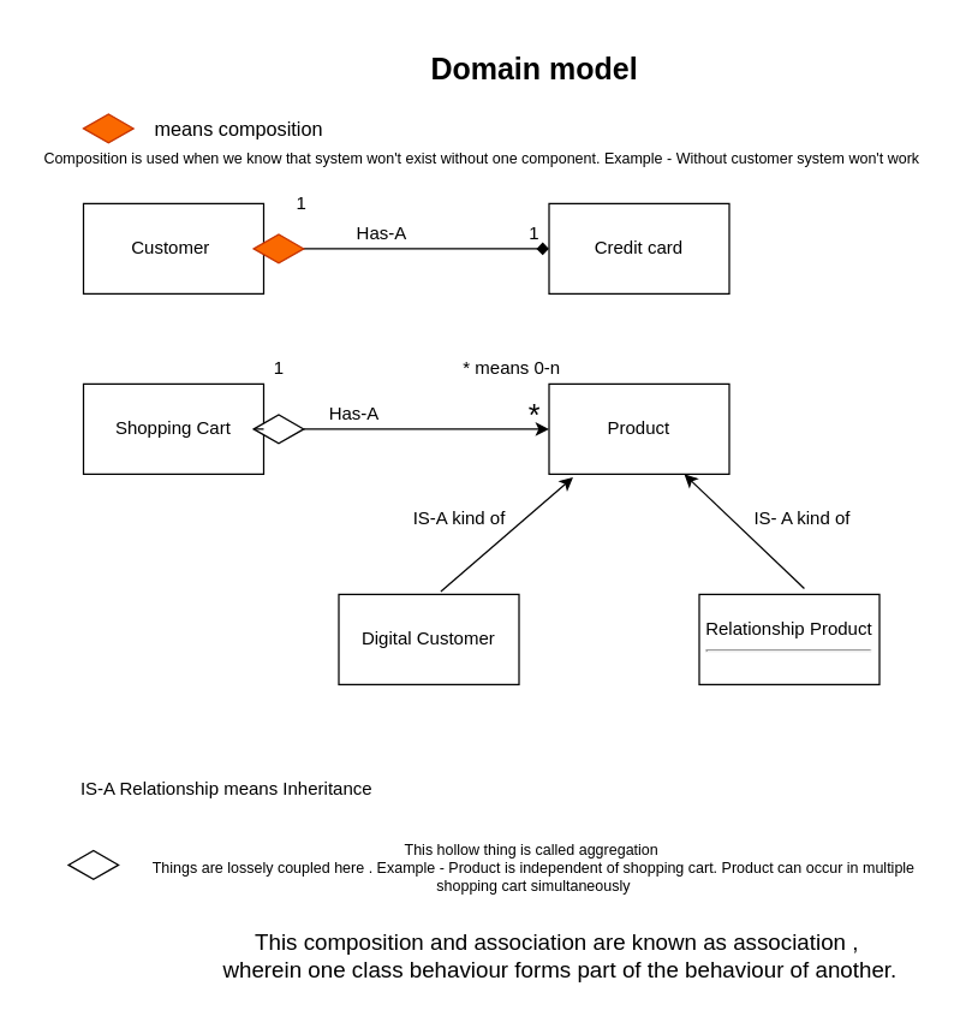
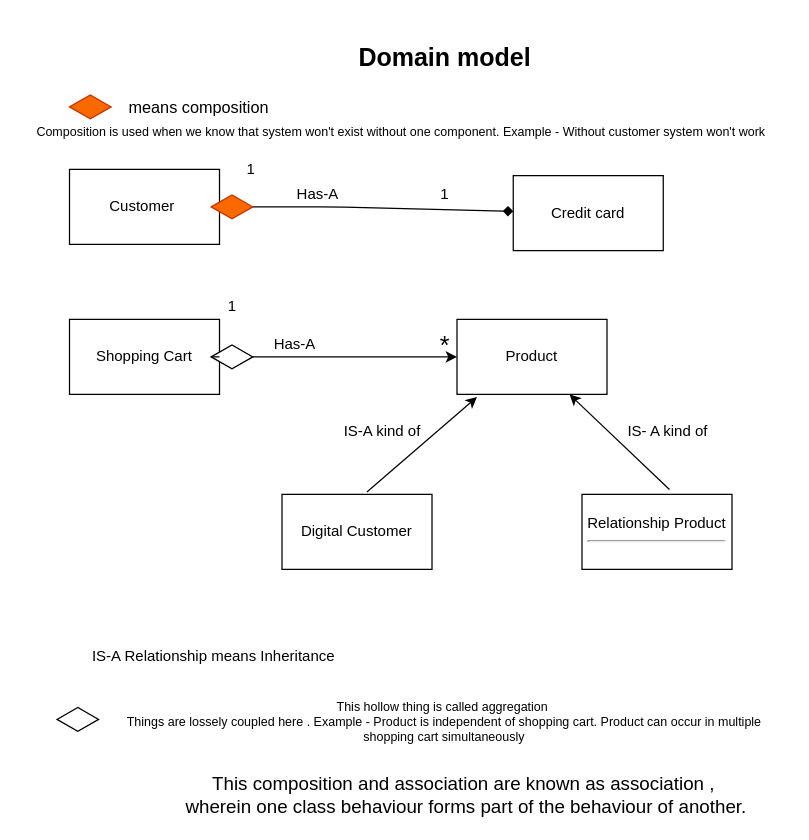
- <mxCell id="5" value="Credit card" style="rounded=0;whiteSpace=wrap;html=1;" parent="1" vertex="1"><mxGeometry x="365" y="135" width="120" height="60" as="geometry" /></mxCell>
+ <mxCell id="5" value="Credit card" style="rounded=0;whiteSpace=wrap;html=1;" parent="1" vertex="1"><mxGeometry x="410" y="140" width="120" height="60" as="geometry" /></mxCell>
- <mxCell id="21" value="* means 0-n" style="text;html=1;align=center;verticalAlign=middle;resizable=0;points=[];autosize=1;strokeColor=none;fillColor=none;" parent="1" vertex="1"><mxGeometry x="300" y="235" width="80" height="20" as="geometry" /></mxCell>
- <mxCell id="15" value="IS-A Relationship means Inheritance" style="text;html=1;align=center;verticalAlign=middle;resizable=0;points=[];autosize=1;strokeColor=none;fillColor=none;" parent="1" vertex="1"><mxGeometry x="45" y="515" width="210" height="20" as="geometry" /></mxCell>
+ <mxCell id="15" value="IS-A Relationship means Inheritance" style="text;html=1;align=center;verticalAlign=middle;resizable=0;points=[];autosize=1;strokeColor=none;fillColor=none;" parent="1" vertex="1"><mxGeometry x="65" y="515" width="210" height="20" as="geometry" /></mxCell>
